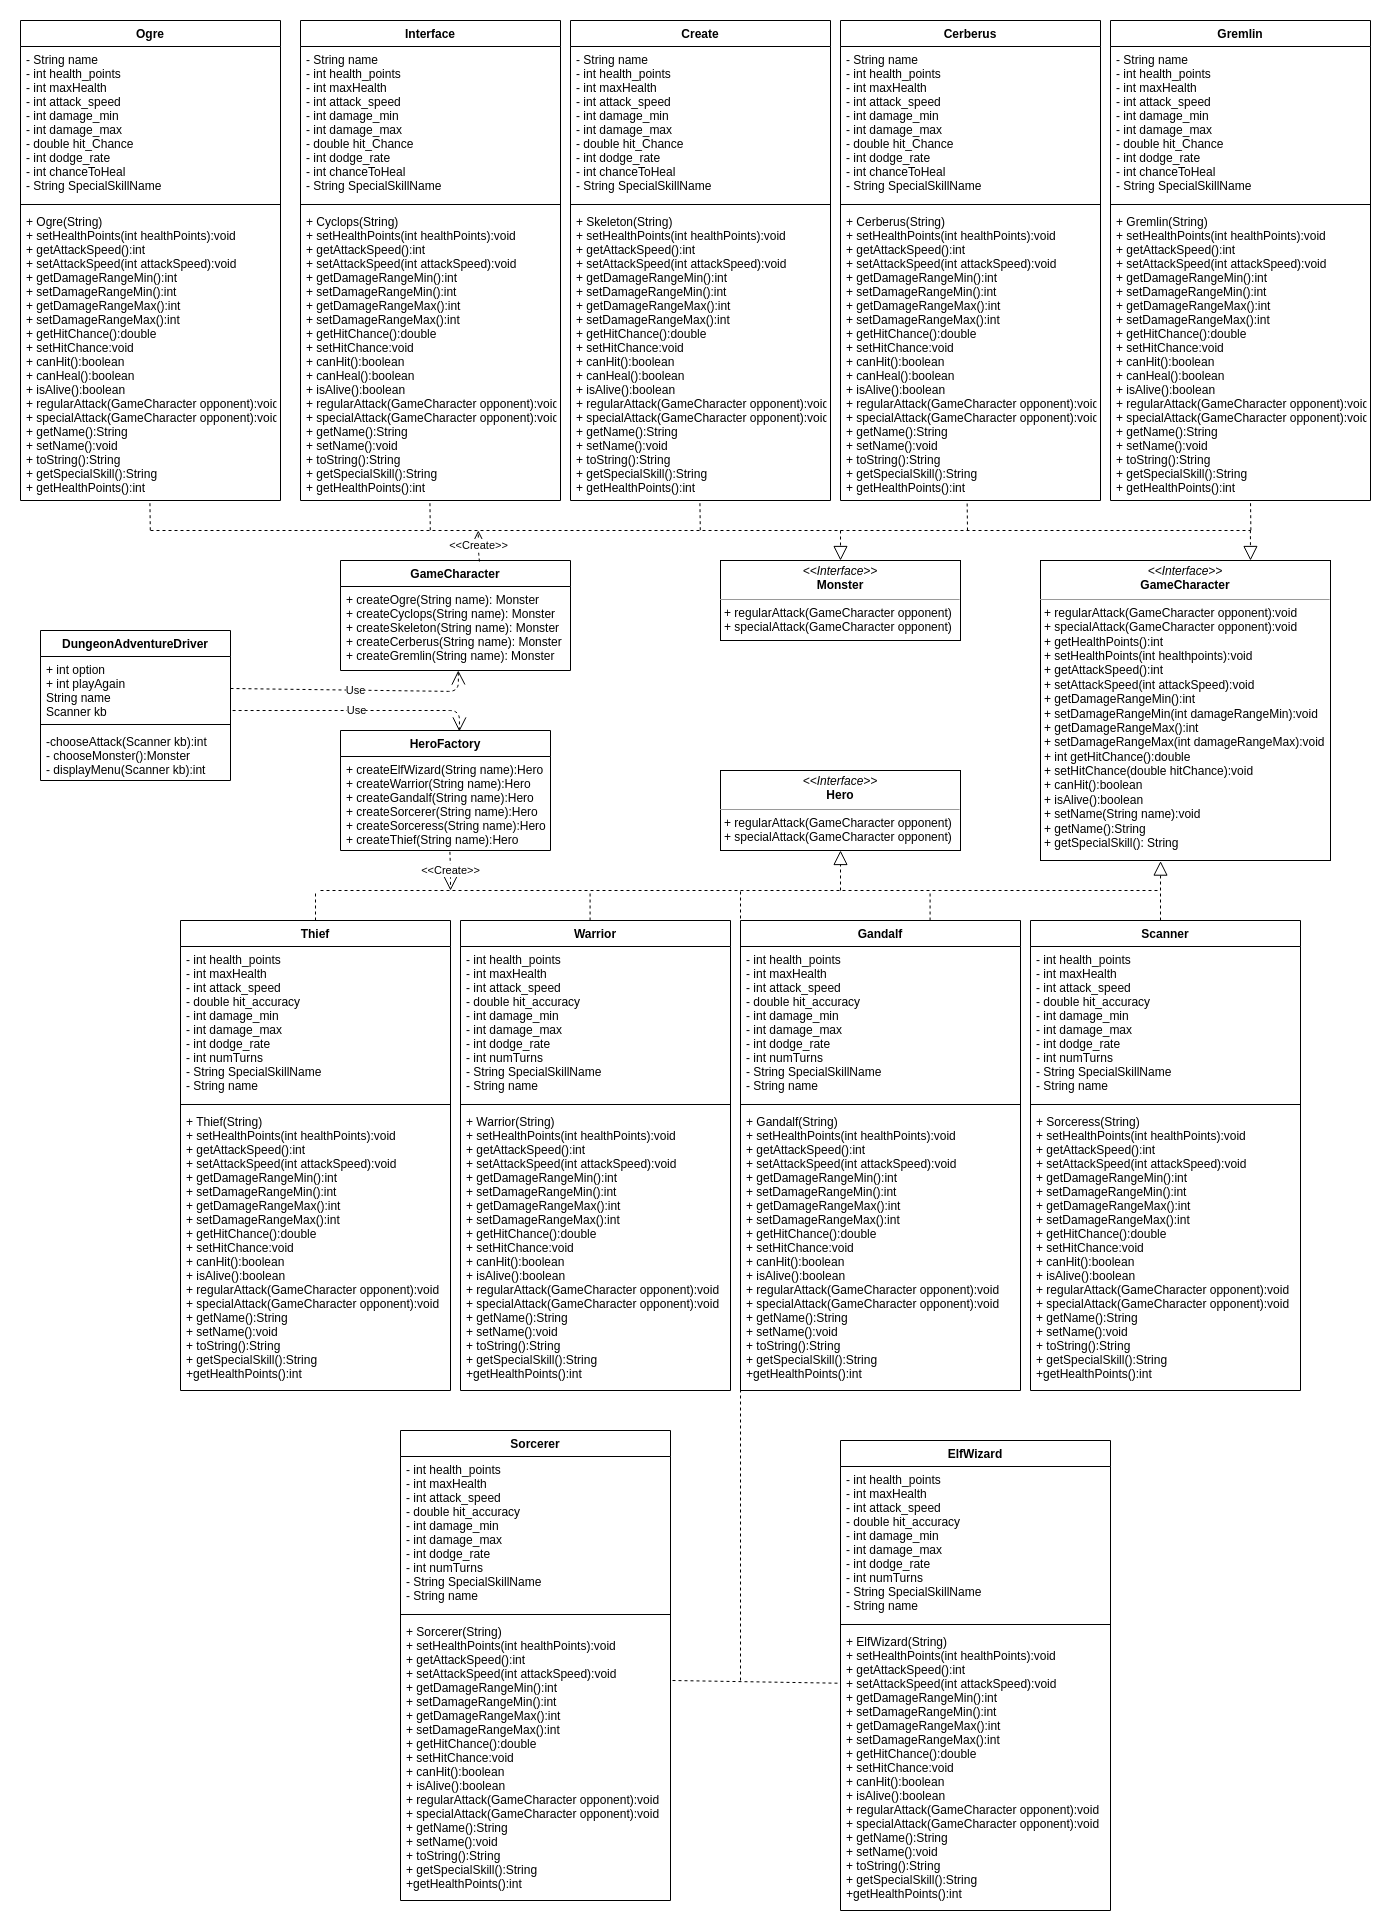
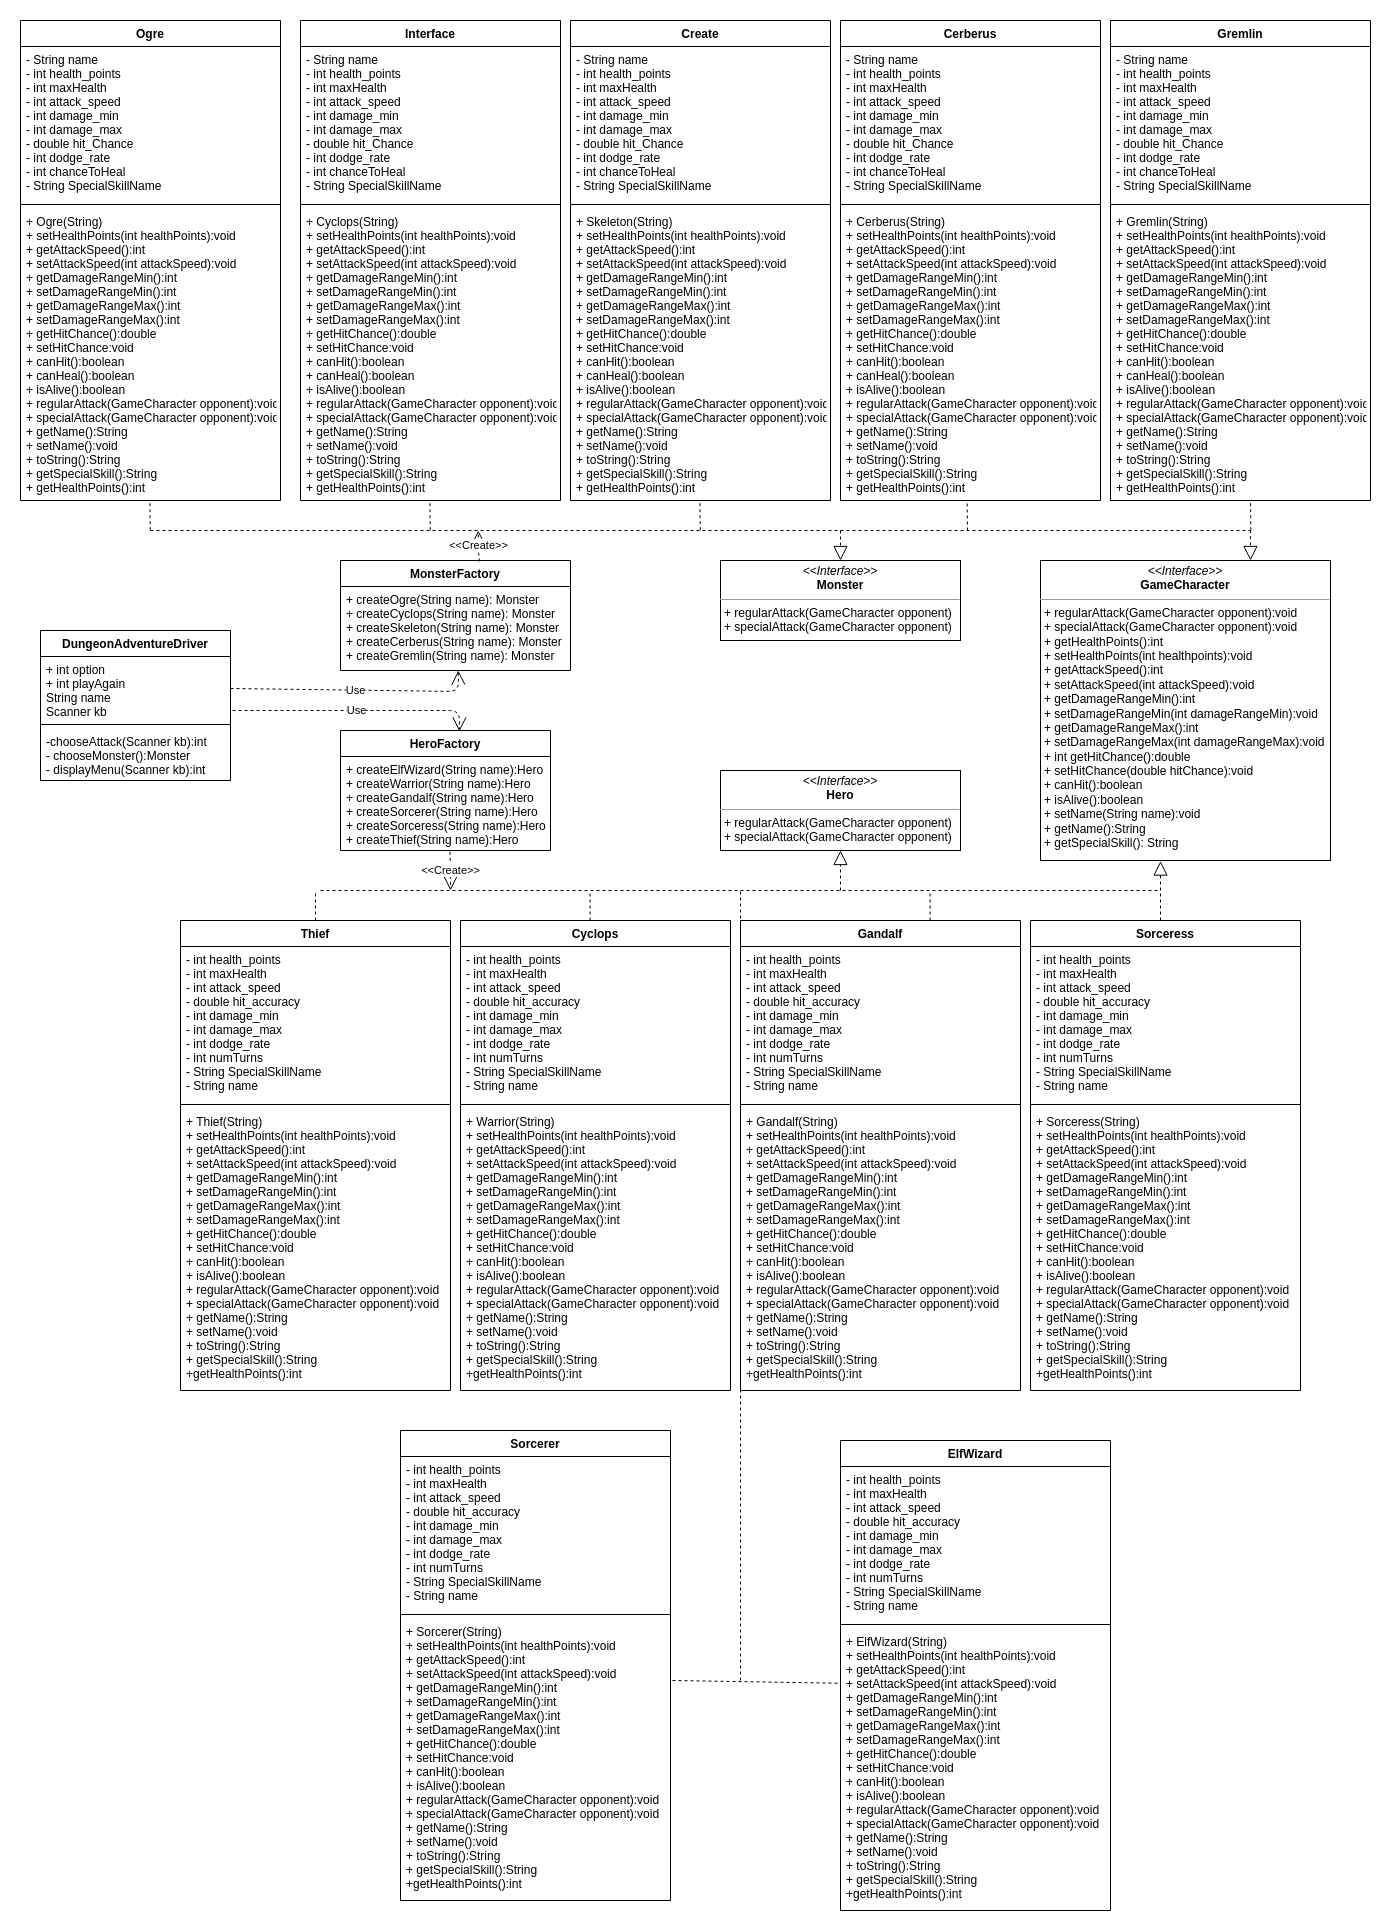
- <mxCell id="8" value="GameCharacter" style="swimlane;fontStyle=1;align=center;verticalAlign=top;childLayout=stackLayout;horizontal=1;startSize=26;horizontalStack=0;resizeParent=1;resizeParentMax=0;resizeLast=0;collapsible=1;marginBottom=0;" vertex="1" parent="1"><mxGeometry x="340" y="560" width="230" height="110" as="geometry" /></mxCell>
+ <mxCell id="8" value="MonsterFactory" style="swimlane;fontStyle=1;align=center;verticalAlign=top;childLayout=stackLayout;horizontal=1;startSize=26;horizontalStack=0;resizeParent=1;resizeParentMax=0;resizeLast=0;collapsible=1;marginBottom=0;" vertex="1" parent="1"><mxGeometry x="340" y="560" width="230" height="110" as="geometry" /></mxCell>
- <mxCell id="17" value="Warrior" style="swimlane;fontStyle=1;align=center;verticalAlign=top;childLayout=stackLayout;horizontal=1;startSize=26;horizontalStack=0;resizeParent=1;resizeParentMax=0;resizeLast=0;collapsible=1;marginBottom=0;" vertex="1" parent="1"><mxGeometry x="460" y="920" width="270" height="470" as="geometry" /></mxCell>
+ <mxCell id="17" value="Cyclops" style="swimlane;fontStyle=1;align=center;verticalAlign=top;childLayout=stackLayout;horizontal=1;startSize=26;horizontalStack=0;resizeParent=1;resizeParentMax=0;resizeLast=0;collapsible=1;marginBottom=0;" vertex="1" parent="1"><mxGeometry x="460" y="920" width="270" height="470" as="geometry" /></mxCell>
- <mxCell id="29" value="Scanner" style="swimlane;fontStyle=1;align=center;verticalAlign=top;childLayout=stackLayout;horizontal=1;startSize=26;horizontalStack=0;resizeParent=1;resizeParentMax=0;resizeLast=0;collapsible=1;marginBottom=0;" vertex="1" parent="1"><mxGeometry x="1030" y="920" width="270" height="470" as="geometry" /></mxCell>
+ <mxCell id="29" value="Sorceress" style="swimlane;fontStyle=1;align=center;verticalAlign=top;childLayout=stackLayout;horizontal=1;startSize=26;horizontalStack=0;resizeParent=1;resizeParentMax=0;resizeLast=0;collapsible=1;marginBottom=0;" vertex="1" parent="1"><mxGeometry x="1030" y="920" width="270" height="470" as="geometry" /></mxCell>
